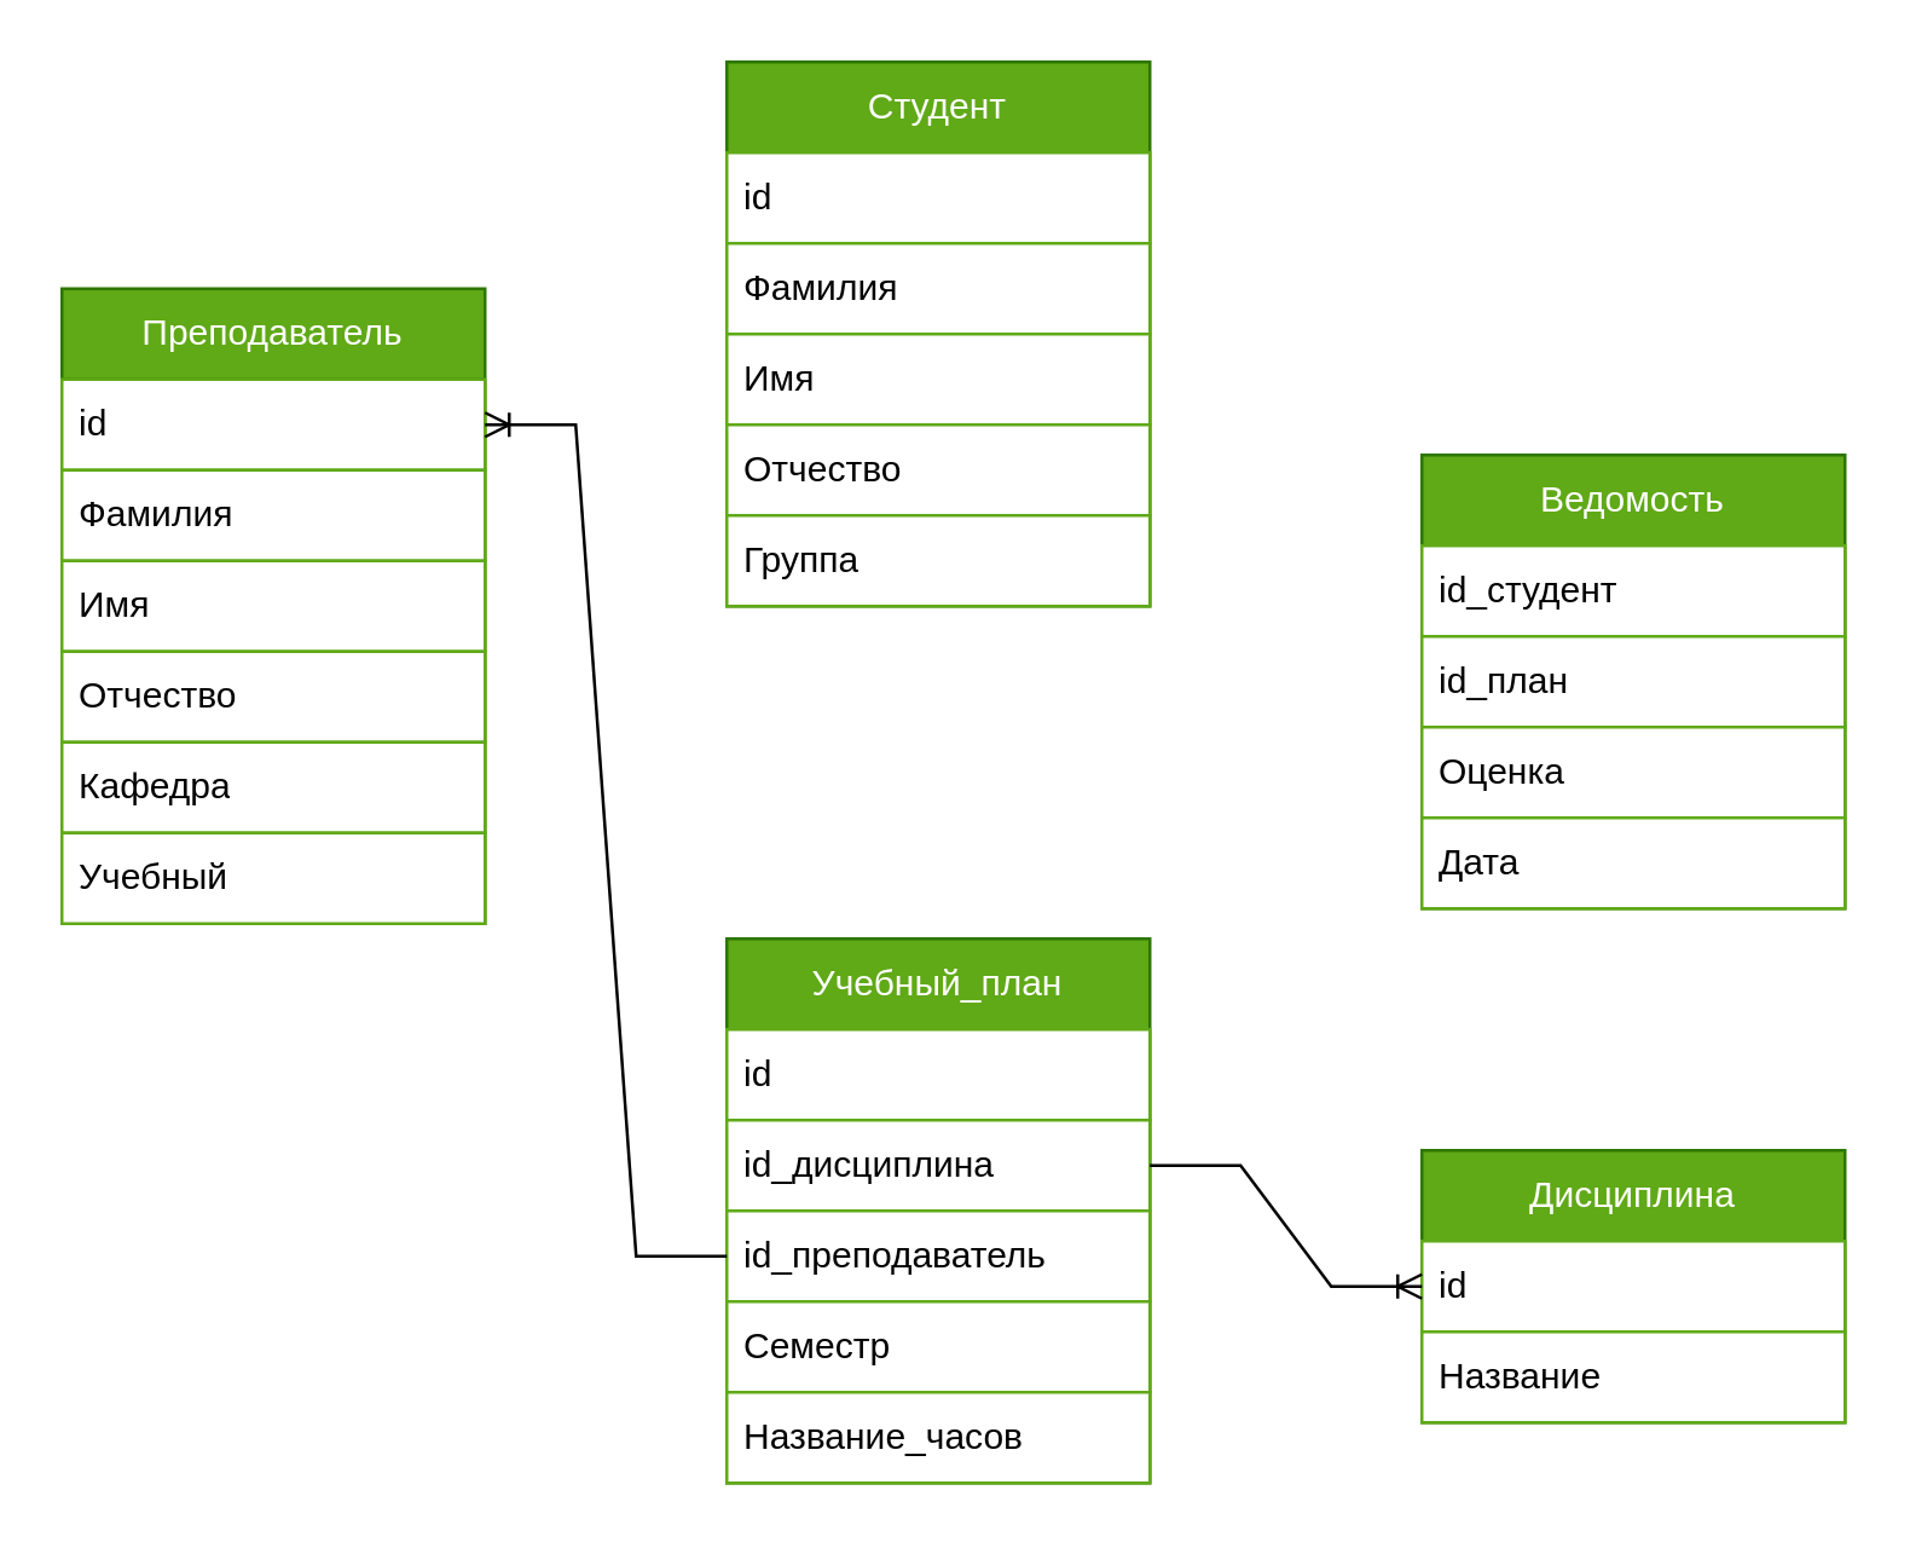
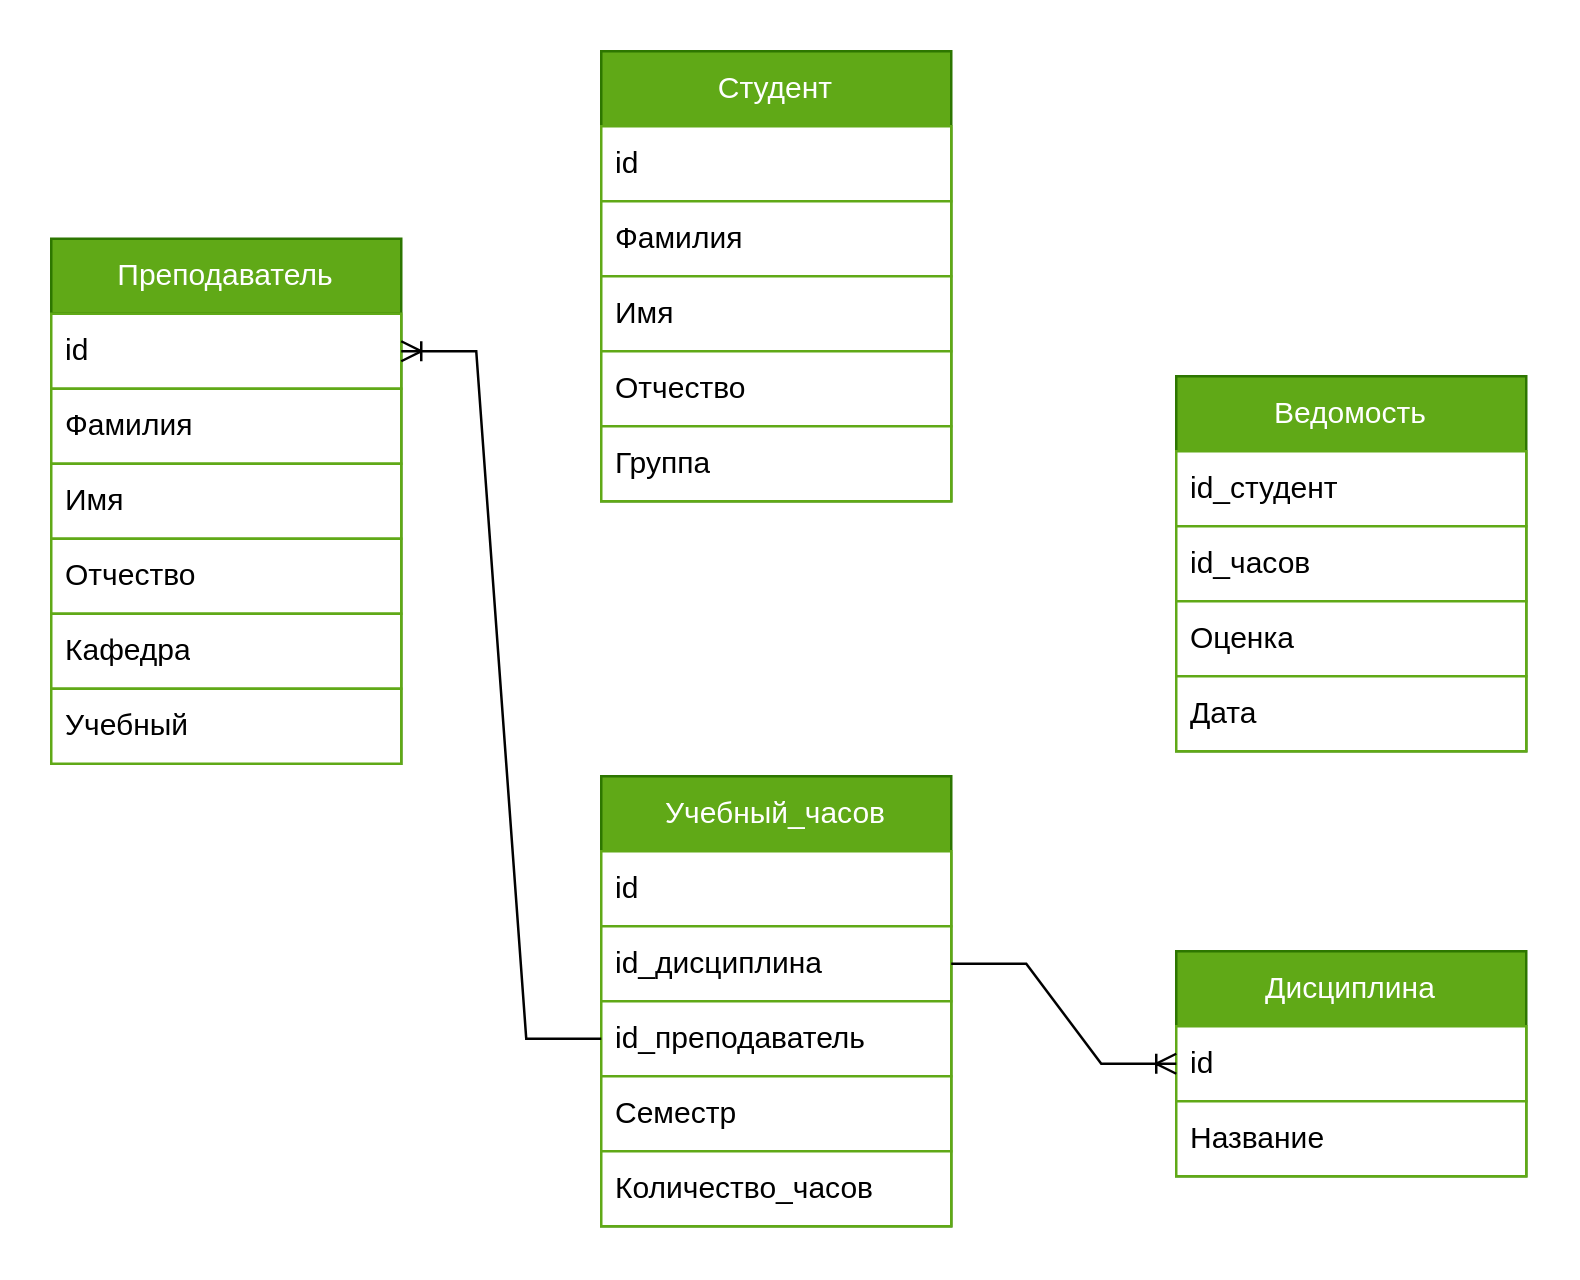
- <mxCell id="10" value="id_план" style="text;strokeColor=#60a917;fillColor=default;align=left;verticalAlign=middle;spacingLeft=4;spacingRight=4;overflow=hidden;points=[[0,0.5],[1,0.5]];portConstraint=eastwest;rotatable=0;whiteSpace=wrap;html=1;" parent="8" vertex="1"><mxGeometry y="60" width="140" height="30" as="geometry" /></mxCell>
+ <mxCell id="10" value="id_часов" style="text;strokeColor=#60a917;fillColor=default;align=left;verticalAlign=middle;spacingLeft=4;spacingRight=4;overflow=hidden;points=[[0,0.5],[1,0.5]];portConstraint=eastwest;rotatable=0;whiteSpace=wrap;html=1;" parent="8" vertex="1"><mxGeometry y="60" width="140" height="30" as="geometry" /></mxCell>
- <mxCell id="13" value="Учебный_план" style="swimlane;fontStyle=0;childLayout=stackLayout;horizontal=1;startSize=30;horizontalStack=0;resizeParent=1;resizeParentMax=0;resizeLast=0;collapsible=1;marginBottom=0;whiteSpace=wrap;html=1;fillColor=#60a917;strokeColor=#2D7600;fontColor=#ffffff;strokeWidth=1;swimlaneLine=1;glass=0;rounded=0;shadow=0;" parent="1" vertex="1"><mxGeometry x="240" y="310" width="140" height="180" as="geometry" /></mxCell>
+ <mxCell id="13" value="Учебный_часов" style="swimlane;fontStyle=0;childLayout=stackLayout;horizontal=1;startSize=30;horizontalStack=0;resizeParent=1;resizeParentMax=0;resizeLast=0;collapsible=1;marginBottom=0;whiteSpace=wrap;html=1;fillColor=#60a917;strokeColor=#2D7600;fontColor=#ffffff;strokeWidth=1;swimlaneLine=1;glass=0;rounded=0;shadow=0;" parent="1" vertex="1"><mxGeometry x="240" y="310" width="140" height="180" as="geometry" /></mxCell>
- <mxCell id="18" value="Название_часов" style="text;strokeColor=#60a917;fillColor=default;align=left;verticalAlign=middle;spacingLeft=4;spacingRight=4;overflow=hidden;points=[[0,0.5],[1,0.5]];portConstraint=eastwest;rotatable=0;whiteSpace=wrap;html=1;" parent="13" vertex="1"><mxGeometry y="150" width="140" height="30" as="geometry" /></mxCell>
+ <mxCell id="18" value="Количество_часов" style="text;strokeColor=#60a917;fillColor=default;align=left;verticalAlign=middle;spacingLeft=4;spacingRight=4;overflow=hidden;points=[[0,0.5],[1,0.5]];portConstraint=eastwest;rotatable=0;whiteSpace=wrap;html=1;" parent="13" vertex="1"><mxGeometry y="150" width="140" height="30" as="geometry" /></mxCell>
